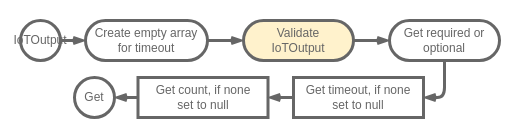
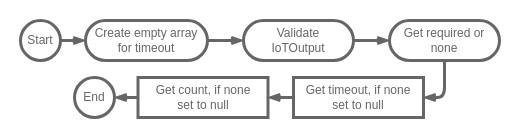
- <mxCell id="3" value="IoTOutput" style="strokeWidth=3;html=1;shape=mxgraph.flowchart.start_2;whiteSpace=wrap;labelBackgroundColor=none;fillColor=#ffffff;strokeColor=#666666;fontColor=#666666;fontSize=12;fontStyle=0;rounded=1;arcSize=50;" parent="2" vertex="1"><mxGeometry width="40" height="40" as="geometry" /></mxCell>
+ <mxCell id="3" value="Start" style="strokeWidth=3;html=1;shape=mxgraph.flowchart.start_2;whiteSpace=wrap;labelBackgroundColor=none;fillColor=#ffffff;strokeColor=#666666;fontColor=#666666;fontSize=12;fontStyle=0;rounded=1;arcSize=50;" parent="2" vertex="1"><mxGeometry width="40" height="40" as="geometry" /></mxCell>
- <mxCell id="8" value="Validate &lt;br&gt;IoTOutput" style="rounded=1;whiteSpace=wrap;html=1;absoluteArcSize=1;arcSize=50;strokeWidth=3;strokeColor=#666666;fontFamily=Helvetica;fontSize=12;fontColor=#666666;fillColor=#fff2cc;fontStyle=0;labelBackgroundColor=none;" vertex="1" parent="2"><mxGeometry x="223" width="110" height="40" as="geometry" /></mxCell>
+ <mxCell id="8" value="Validate &lt;br&gt;IoTOutput" style="rounded=1;whiteSpace=wrap;html=1;absoluteArcSize=1;arcSize=50;strokeWidth=3;strokeColor=#666666;fontFamily=Helvetica;fontSize=12;fontColor=#666666;fillColor=#ffffff;fontStyle=0;labelBackgroundColor=none;" vertex="1" parent="2"><mxGeometry x="223" width="110" height="40" as="geometry" /></mxCell>
- <mxCell id="6" value="Get required or&lt;br&gt;optional" style="rounded=1;whiteSpace=wrap;html=1;absoluteArcSize=1;arcSize=50;strokeWidth=3;strokeColor=#666666;fontFamily=Helvetica;fontSize=12;fontColor=#666666;fillColor=#ffffff;fontStyle=0;labelBackgroundColor=none;" parent="2" vertex="1"><mxGeometry x="369" width="110" height="40" as="geometry" /></mxCell>
+ <mxCell id="6" value="Get required or&lt;br&gt;none" style="rounded=1;whiteSpace=wrap;html=1;absoluteArcSize=1;arcSize=50;strokeWidth=3;strokeColor=#666666;fontFamily=Helvetica;fontSize=12;fontColor=#666666;fillColor=#ffffff;fontStyle=0;labelBackgroundColor=none;" parent="2" vertex="1"><mxGeometry x="369" width="110" height="40" as="geometry" /></mxCell>
- <mxCell id="14" value="Get" style="strokeWidth=3;html=1;shape=mxgraph.flowchart.start_2;whiteSpace=wrap;labelBackgroundColor=none;fillColor=#ffffff;strokeColor=#666666;fontColor=#666666;fontSize=12;fontStyle=0;rounded=1;arcSize=50;" vertex="1" parent="10"><mxGeometry width="40" height="40" as="geometry" /></mxCell>
+ <mxCell id="14" value="End" style="strokeWidth=3;html=1;shape=mxgraph.flowchart.start_2;whiteSpace=wrap;labelBackgroundColor=none;fillColor=#ffffff;strokeColor=#666666;fontColor=#666666;fontSize=12;fontStyle=0;rounded=1;arcSize=50;" vertex="1" parent="10"><mxGeometry width="40" height="40" as="geometry" /></mxCell>
